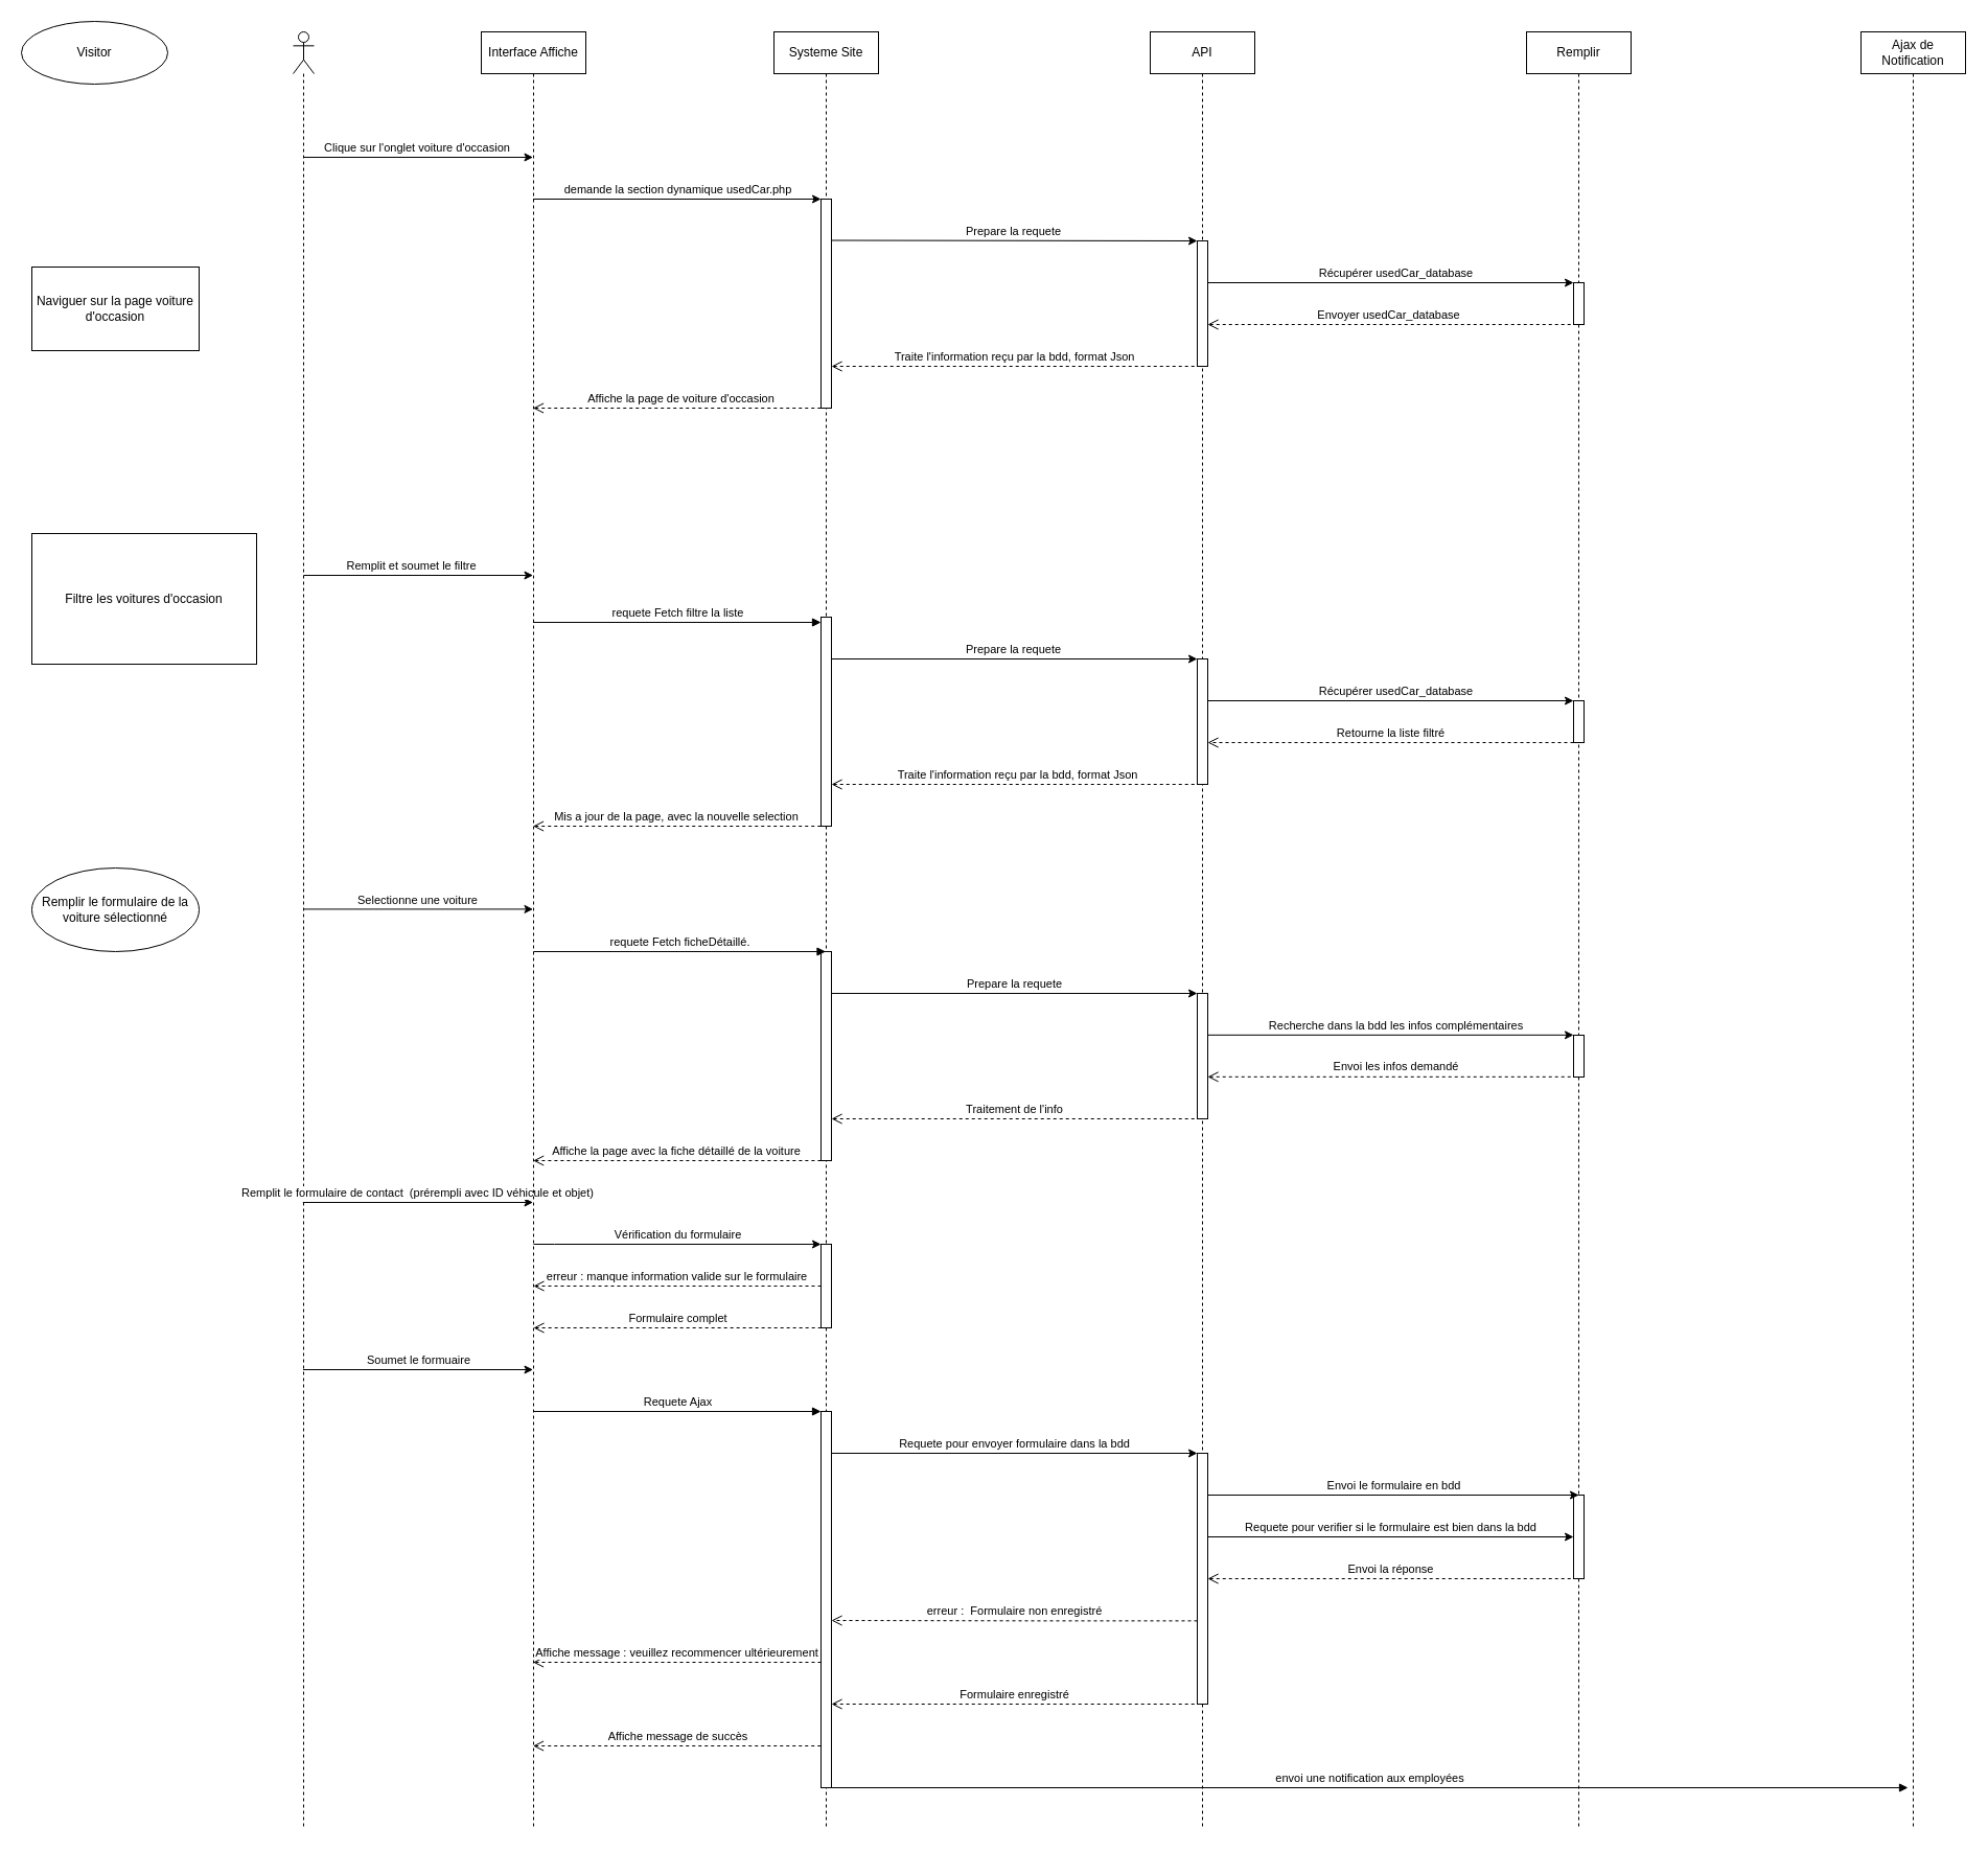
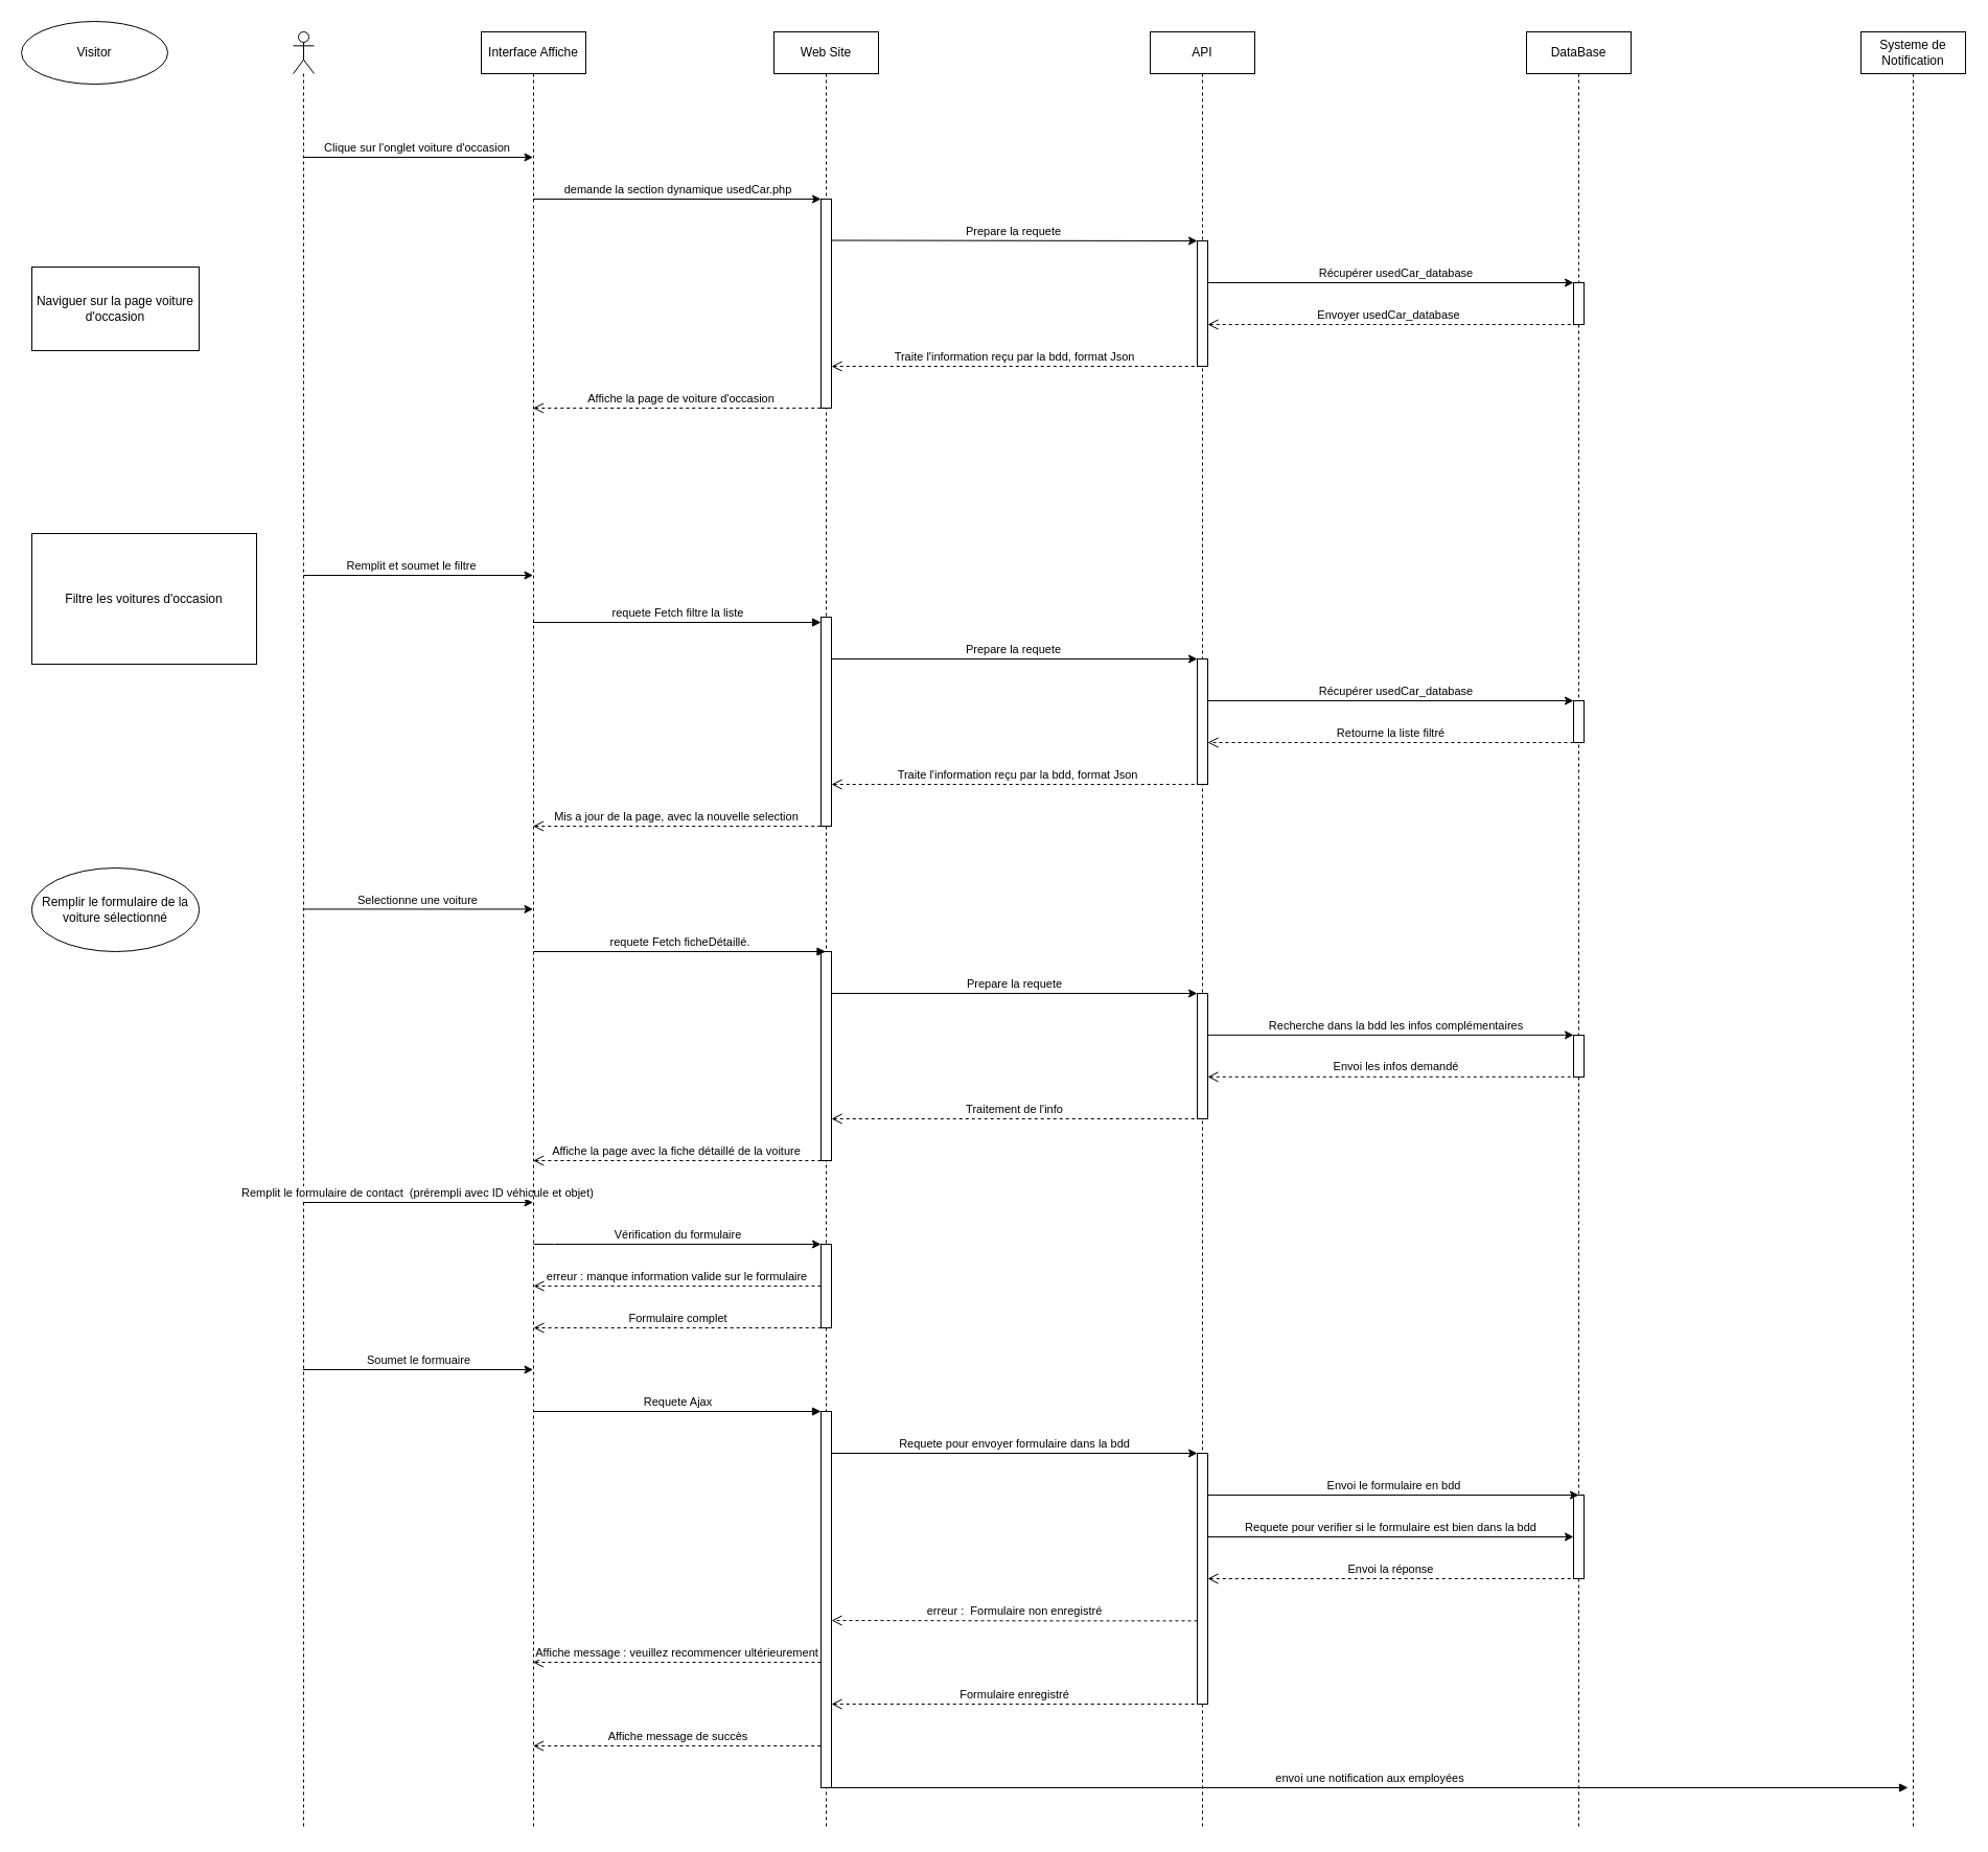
- <mxCell id="3" value="Systeme Site" style="shape=umlLifeline;perimeter=lifelinePerimeter;whiteSpace=wrap;html=1;container=1;dropTarget=0;collapsible=0;recursiveResize=0;outlineConnect=0;portConstraint=eastwest;newEdgeStyle={&quot;curved&quot;:0,&quot;rounded&quot;:0};" parent="1" vertex="1"><mxGeometry x="740" y="30" width="100" height="1720" as="geometry" /></mxCell>
+ <mxCell id="3" value="Web Site" style="shape=umlLifeline;perimeter=lifelinePerimeter;whiteSpace=wrap;html=1;container=1;dropTarget=0;collapsible=0;recursiveResize=0;outlineConnect=0;portConstraint=eastwest;newEdgeStyle={&quot;curved&quot;:0,&quot;rounded&quot;:0};" parent="1" vertex="1"><mxGeometry x="740" y="30" width="100" height="1720" as="geometry" /></mxCell>
- <mxCell id="9" value="Remplir" style="shape=umlLifeline;perimeter=lifelinePerimeter;whiteSpace=wrap;html=1;container=1;dropTarget=0;collapsible=0;recursiveResize=0;outlineConnect=0;portConstraint=eastwest;newEdgeStyle={&quot;curved&quot;:0,&quot;rounded&quot;:0};" parent="1" vertex="1"><mxGeometry x="1460" y="30" width="100" height="1720" as="geometry" /></mxCell>
+ <mxCell id="9" value="DataBase" style="shape=umlLifeline;perimeter=lifelinePerimeter;whiteSpace=wrap;html=1;container=1;dropTarget=0;collapsible=0;recursiveResize=0;outlineConnect=0;portConstraint=eastwest;newEdgeStyle={&quot;curved&quot;:0,&quot;rounded&quot;:0};" parent="1" vertex="1"><mxGeometry x="1460" y="30" width="100" height="1720" as="geometry" /></mxCell>
- <mxCell id="57" value="Ajax de Notification" style="shape=umlLifeline;perimeter=lifelinePerimeter;whiteSpace=wrap;html=1;container=1;dropTarget=0;collapsible=0;recursiveResize=0;outlineConnect=0;portConstraint=eastwest;newEdgeStyle={&quot;curved&quot;:0,&quot;rounded&quot;:0};" parent="1" vertex="1"><mxGeometry x="1780" y="30" width="100" height="1720" as="geometry" /></mxCell>
+ <mxCell id="57" value="Systeme de Notification" style="shape=umlLifeline;perimeter=lifelinePerimeter;whiteSpace=wrap;html=1;container=1;dropTarget=0;collapsible=0;recursiveResize=0;outlineConnect=0;portConstraint=eastwest;newEdgeStyle={&quot;curved&quot;:0,&quot;rounded&quot;:0};" parent="1" vertex="1"><mxGeometry x="1780" y="30" width="100" height="1720" as="geometry" /></mxCell>
